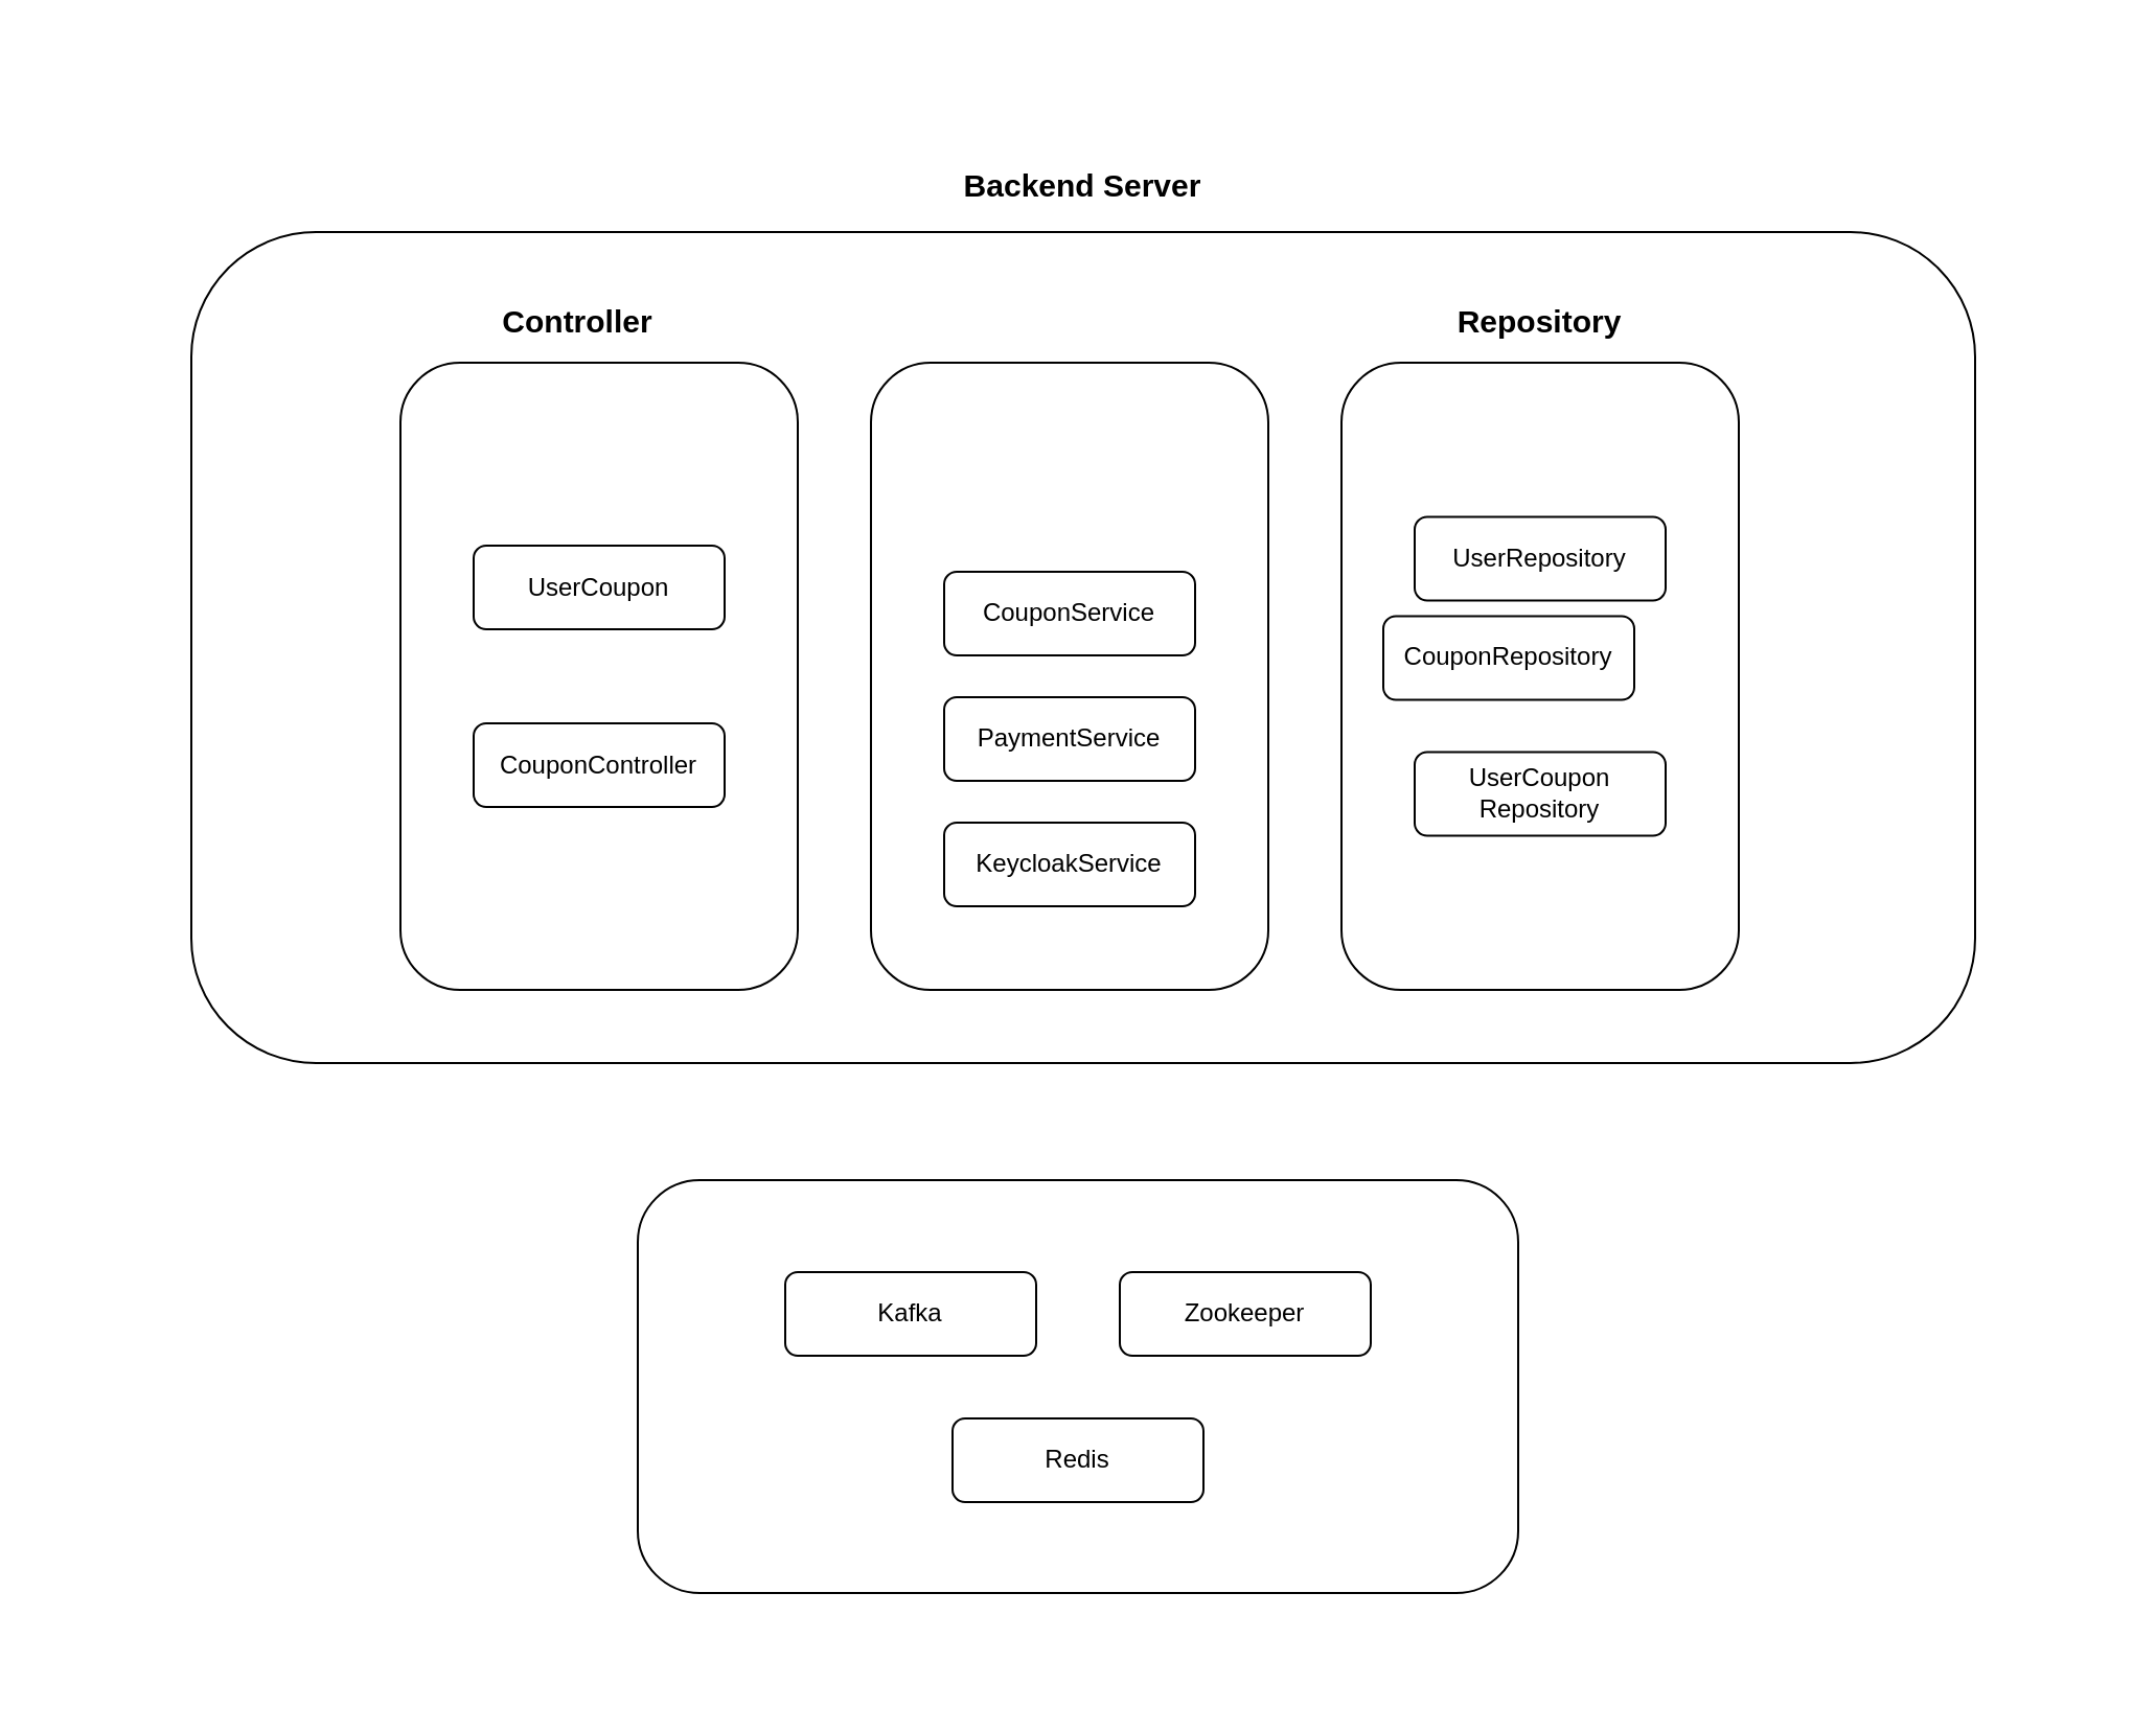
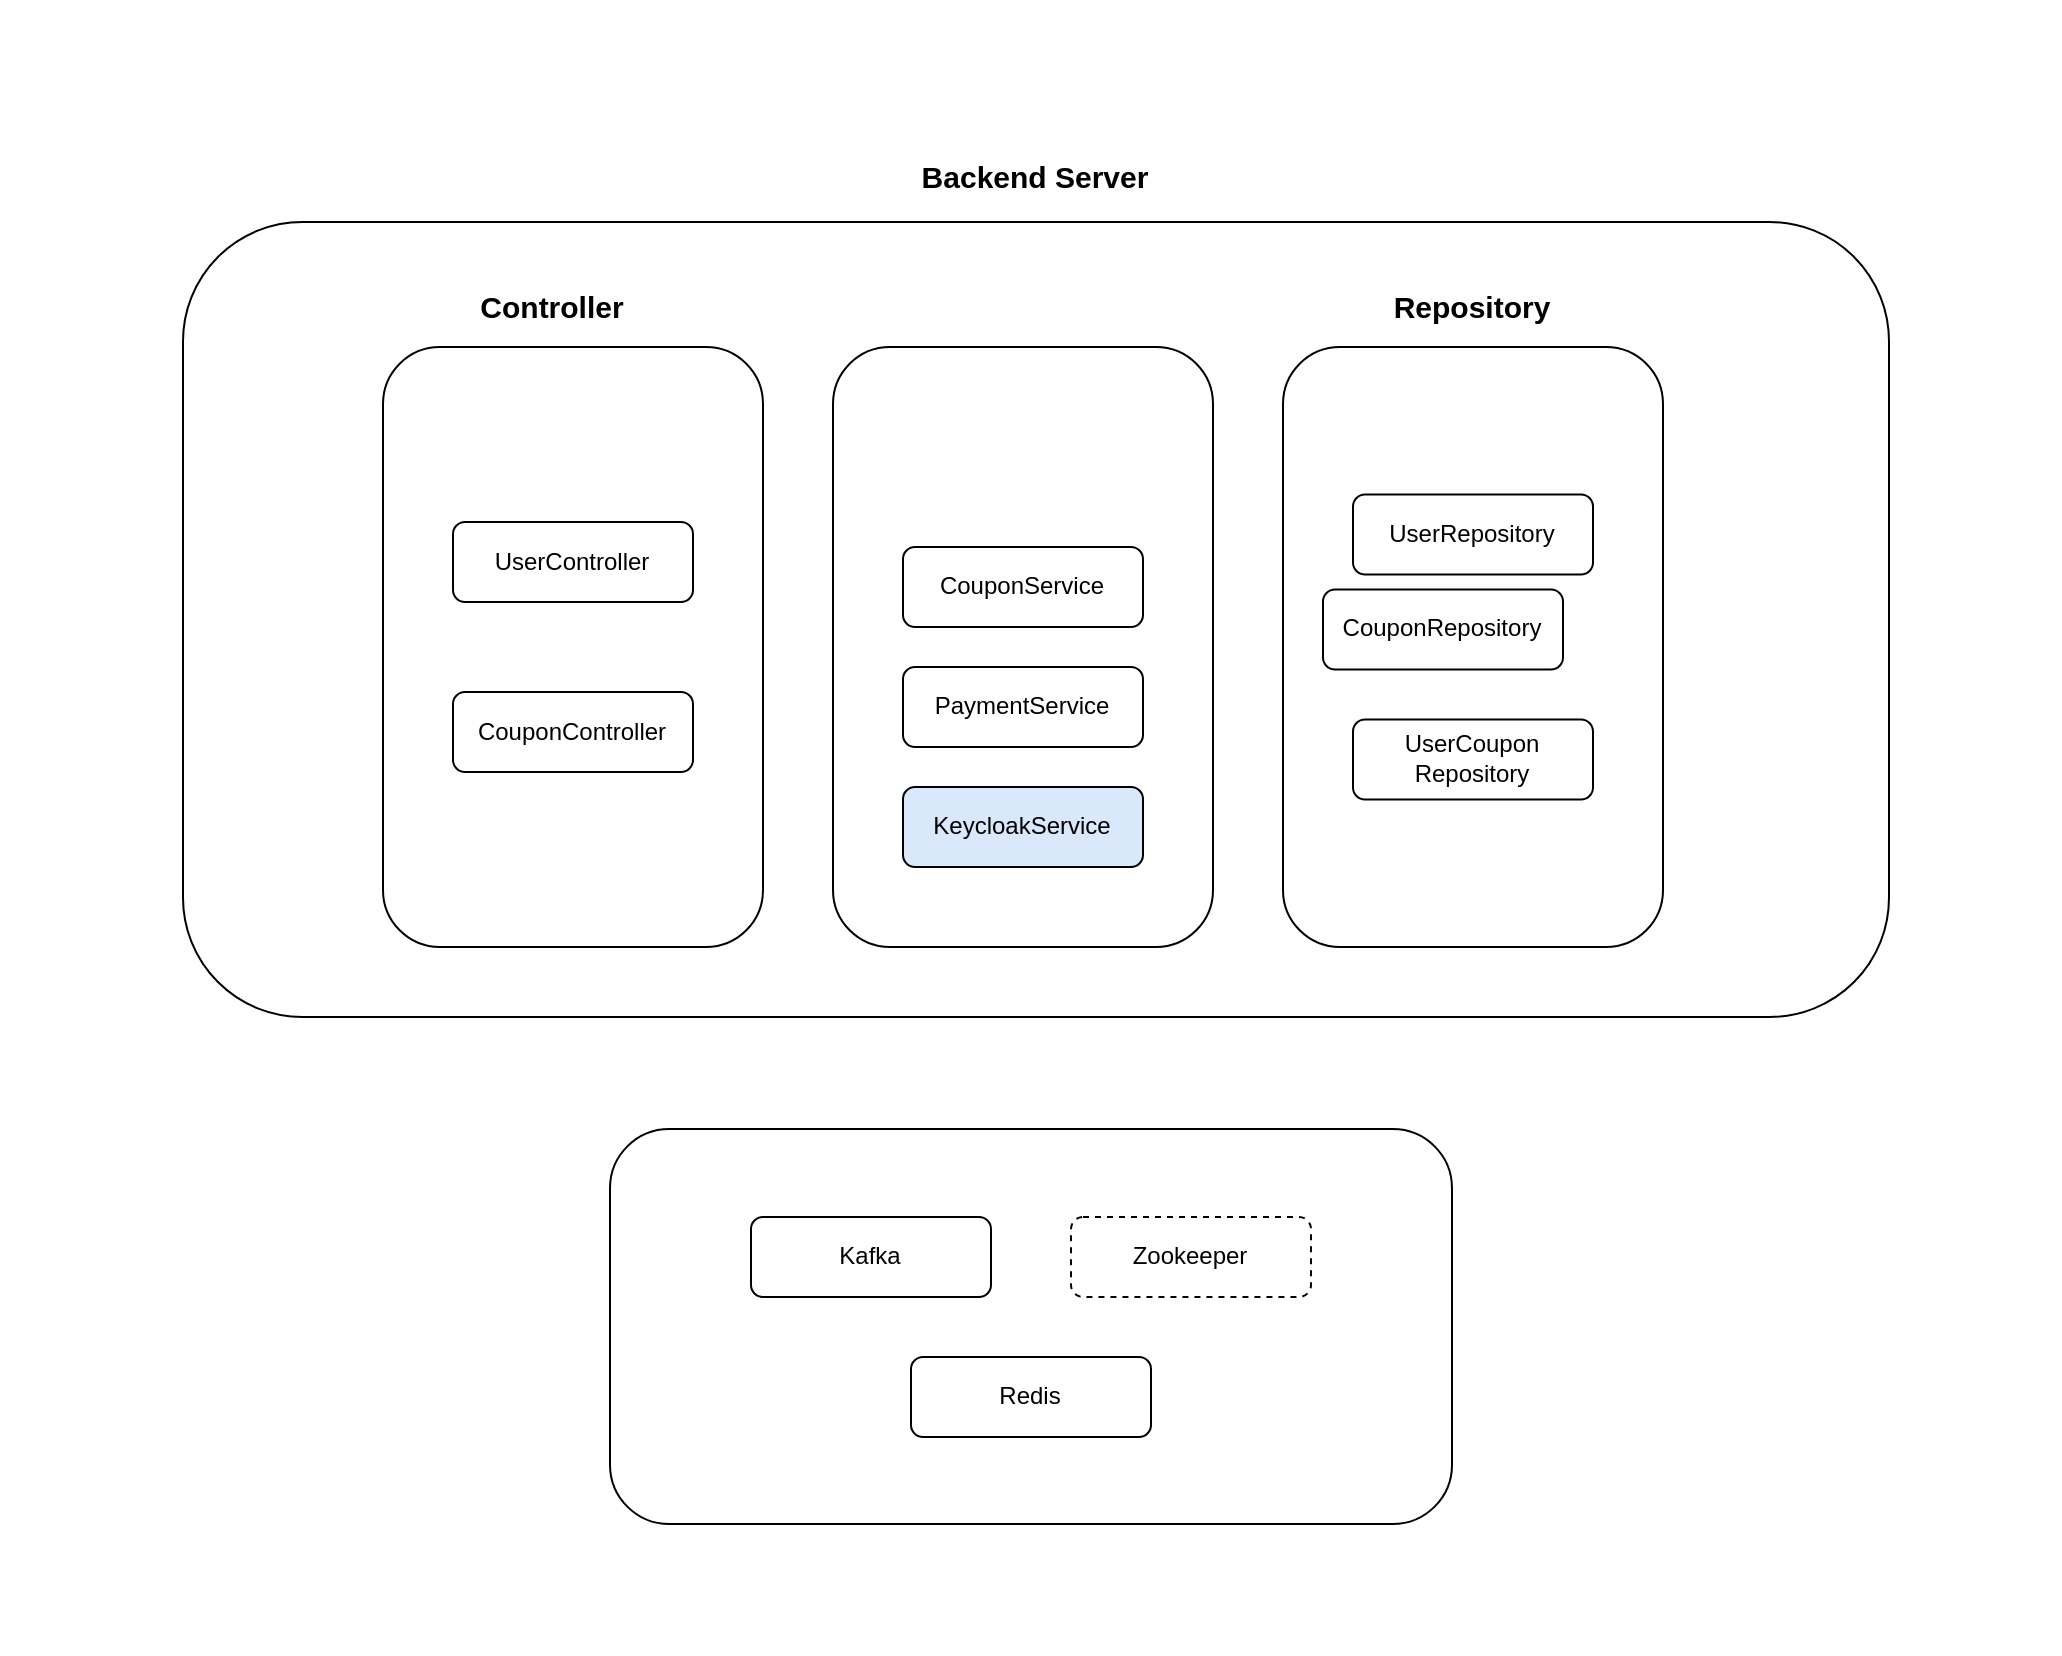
- <mxCell id="5" value="UserCoupon" style="rounded=1;whiteSpace=wrap;html=1;fontSize=12;glass=0;strokeWidth=1;shadow=0;" parent="1" vertex="1"><mxGeometry x="226" y="260.5" width="120" height="40" as="geometry" /></mxCell>
+ <mxCell id="5" value="UserController" style="rounded=1;whiteSpace=wrap;html=1;fontSize=12;glass=0;strokeWidth=1;shadow=0;" parent="1" vertex="1"><mxGeometry x="226" y="260.5" width="120" height="40" as="geometry" /></mxCell>
- <mxCell id="14" value="KeycloakService" style="rounded=1;whiteSpace=wrap;html=1;fontSize=12;glass=0;strokeWidth=1;shadow=0;" vertex="1" parent="1"><mxGeometry x="451" y="393" width="120" height="40" as="geometry" /></mxCell>
+ <mxCell id="14" value="KeycloakService" style="rounded=1;whiteSpace=wrap;html=1;fontSize=12;glass=0;strokeWidth=1;shadow=0;fillColor=#dae8fc;" vertex="1" parent="1"><mxGeometry x="451" y="393" width="120" height="40" as="geometry" /></mxCell>
- <mxCell id="22" value="Zookeeper" style="rounded=1;whiteSpace=wrap;html=1;fontSize=12;glass=0;strokeWidth=1;shadow=0;" vertex="1" parent="1"><mxGeometry x="535" y="608" width="120" height="40" as="geometry" /></mxCell>
+ <mxCell id="22" value="Zookeeper" style="rounded=1;whiteSpace=wrap;html=1;fontSize=12;glass=0;strokeWidth=1;shadow=0;dashed=1;" vertex="1" parent="1"><mxGeometry x="535" y="608" width="120" height="40" as="geometry" /></mxCell>
